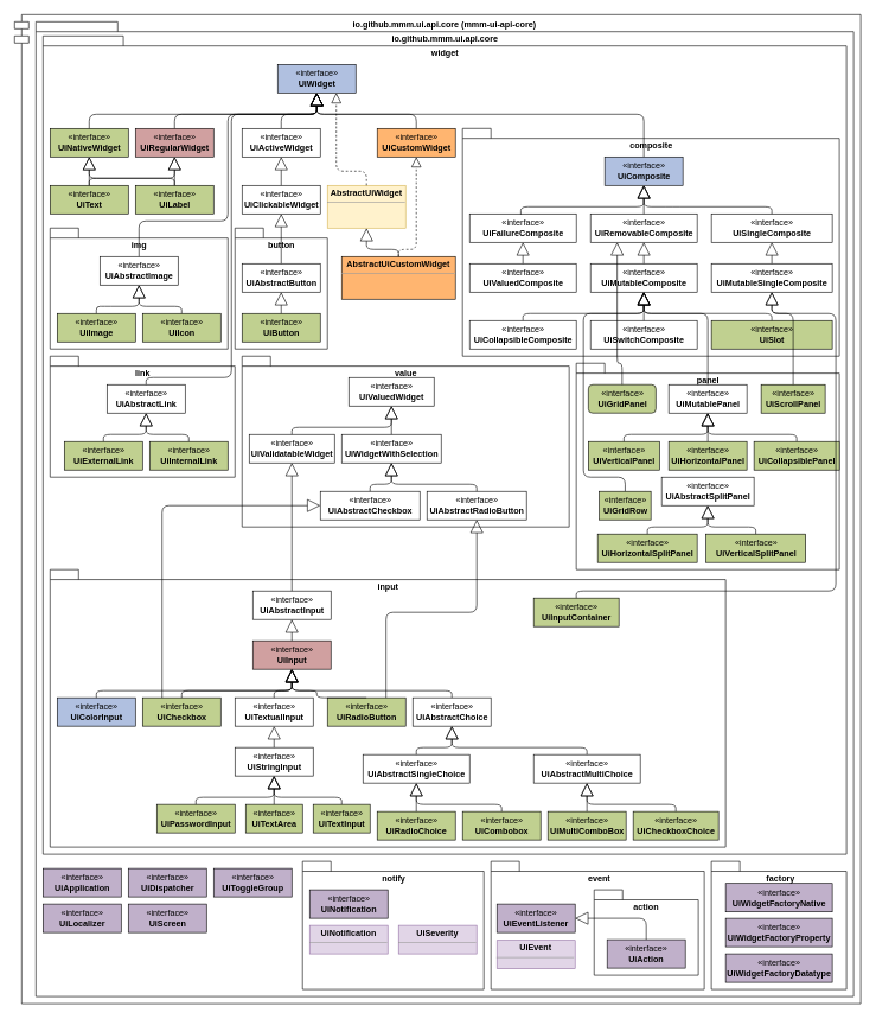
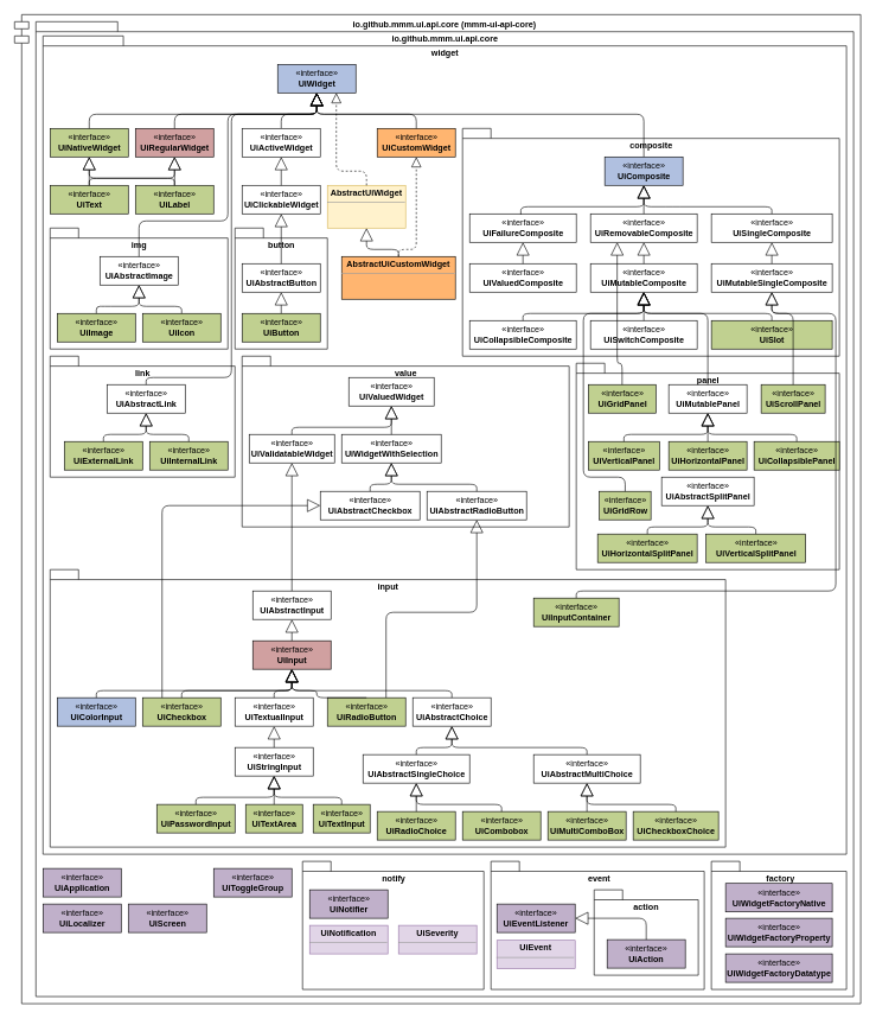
- <mxCell id="128" value="«interface»&lt;br&gt;&lt;b&gt;UiGridPanel&lt;/b&gt;" style="html=1;fillColor=#C0D090;rounded=1;" parent="1" vertex="1"><mxGeometry x="827" y="540" width="95" height="40" as="geometry" /></mxCell>
+ <mxCell id="128" value="«interface»&lt;br&gt;&lt;b&gt;UiGridPanel&lt;/b&gt;" style="html=1;fillColor=#C0D090;" parent="1" vertex="1"><mxGeometry x="827" y="540" width="95" height="40" as="geometry" /></mxCell>
- <mxCell id="135" value="«interface»&lt;br&gt;&lt;b&gt;UiDispatcher&lt;/b&gt;" style="html=1;fillColor=#C0B0CA;" parent="1" vertex="1"><mxGeometry x="180" y="1220" width="110" height="40" as="geometry" /></mxCell>
- <mxCell id="140" value="«interface»&lt;br&gt;&lt;b&gt;UiNotification&lt;/b&gt;" style="html=1;fillColor=#C0B0CA;" parent="1" vertex="1"><mxGeometry x="435" y="1250" width="110" height="40" as="geometry" /></mxCell>
+ <mxCell id="140" value="«interface»&lt;br&gt;&lt;b&gt;UiNotifier&lt;/b&gt;" style="html=1;fillColor=#C0B0CA;" parent="1" vertex="1"><mxGeometry x="435" y="1250" width="110" height="40" as="geometry" /></mxCell>
